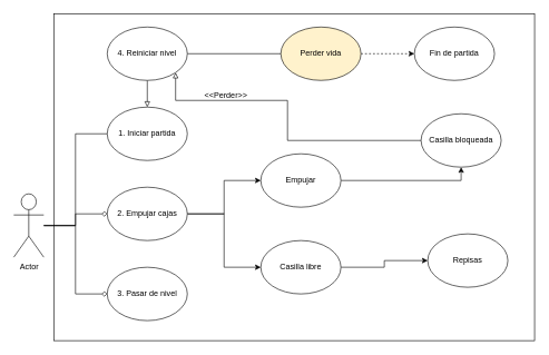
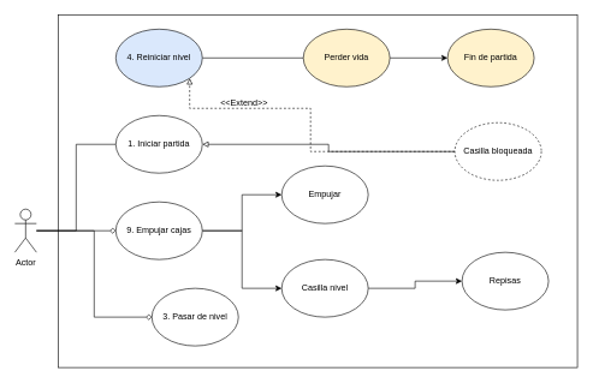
- <mxCell id="14" value="4. Reiniciar nivel" style="ellipse;whiteSpace=wrap;html=1;" parent="1" vertex="1"><mxGeometry x="160" y="40" width="120" height="80" as="geometry" /></mxCell>
+ <mxCell id="14" value="4. Reiniciar nivel" style="ellipse;whiteSpace=wrap;html=1;fillColor=#dae8fc;" parent="1" vertex="1"><mxGeometry x="160" y="40" width="120" height="80" as="geometry" /></mxCell>
- <mxCell id="15" style="edgeStyle=orthogonalEdgeStyle;rounded=0;orthogonalLoop=1;jettySize=auto;html=1;entryX=0;entryY=0.5;entryDx=0;entryDy=0;dashed=1;" parent="1" source="16" target="25" edge="1"><mxGeometry relative="1" as="geometry" /></mxCell>
+ <mxCell id="15" style="edgeStyle=orthogonalEdgeStyle;rounded=0;orthogonalLoop=1;jettySize=auto;html=1;entryX=0;entryY=0.5;entryDx=0;entryDy=0;" parent="1" source="16" target="25" edge="1"><mxGeometry relative="1" as="geometry" /></mxCell>
- <mxCell id="25" value="Fin de partida" style="ellipse;whiteSpace=wrap;html=1;" parent="1" vertex="1"><mxGeometry x="620" y="40" width="120" height="80" as="geometry" /></mxCell>
+ <mxCell id="25" value="Fin de partida" style="ellipse;whiteSpace=wrap;html=1;fillColor=#fff2cc;" parent="1" vertex="1"><mxGeometry x="620" y="40" width="120" height="80" as="geometry" /></mxCell>
- <mxCell id="7" style="edgeStyle=orthogonalEdgeStyle;rounded=0;orthogonalLoop=1;jettySize=auto;html=1;endArrow=none;endFill=0;startArrow=block;startFill=0;" parent="1" source="8" target="14" edge="1"><mxGeometry relative="1" as="geometry" /></mxCell>
+ <mxCell id="7" style="edgeStyle=orthogonalEdgeStyle;rounded=0;orthogonalLoop=1;jettySize=auto;html=1;endArrow=none;endFill=0;startArrow=block;startFill=0;" parent="1" source="8" target="23" edge="1"><mxGeometry relative="1" as="geometry" /></mxCell>
- <mxCell id="24" value="&amp;lt;&amp;lt;Perder&amp;gt;&amp;gt;" style="text;html=1;strokeColor=none;fillColor=none;align=center;verticalAlign=middle;whiteSpace=wrap;rounded=0;" parent="1" vertex="1"><mxGeometry x="308" y="127" width="60" height="30" as="geometry" /></mxCell>
+ <mxCell id="24" value="&amp;lt;&amp;lt;Extend&amp;gt;&amp;gt;" style="text;html=1;strokeColor=none;fillColor=none;align=center;verticalAlign=middle;whiteSpace=wrap;rounded=0;" parent="1" vertex="1"><mxGeometry x="308" y="127" width="60" height="30" as="geometry" /></mxCell>
- <mxCell id="22" style="edgeStyle=orthogonalEdgeStyle;rounded=0;orthogonalLoop=1;jettySize=auto;html=1;dashed=0;endArrow=block;endFill=0;entryX=1;entryY=1;entryDx=0;entryDy=0;" parent="1" source="23" target="14" edge="1"><mxGeometry relative="1" as="geometry"><Array as="points"><mxPoint x="430" y="150" /><mxPoint x="262" y="150" /></Array></mxGeometry></mxCell>
+ <mxCell id="22" style="edgeStyle=orthogonalEdgeStyle;rounded=0;orthogonalLoop=1;jettySize=auto;html=1;dashed=1;endArrow=block;endFill=0;entryX=1;entryY=1;entryDx=0;entryDy=0;" parent="1" source="23" target="14" edge="1"><mxGeometry relative="1" as="geometry"><Array as="points"><mxPoint x="430" y="150" /><mxPoint x="262" y="150" /></Array></mxGeometry></mxCell>
- <mxCell id="23" value="Casilla bloqueada" style="ellipse;whiteSpace=wrap;html=1;" parent="1" vertex="1"><mxGeometry x="630" y="170" width="120" height="80" as="geometry" /></mxCell>
+ <mxCell id="23" value="Casilla bloqueada" style="ellipse;whiteSpace=wrap;html=1;dashed=1;" parent="1" vertex="1"><mxGeometry x="630" y="170" width="120" height="80" as="geometry" /></mxCell>
- <mxCell id="18" style="edgeStyle=orthogonalEdgeStyle;rounded=0;orthogonalLoop=1;jettySize=auto;html=1;entryX=0.5;entryY=1;entryDx=0;entryDy=0;" parent="1" source="19" target="23" edge="1"><mxGeometry relative="1" as="geometry" /></mxCell>
- <mxCell id="11" value="2. Empujar cajas" style="ellipse;whiteSpace=wrap;html=1;" parent="1" vertex="1"><mxGeometry x="160" y="280" width="120" height="80" as="geometry" /></mxCell>
+ <mxCell id="11" value="9. Empujar cajas" style="ellipse;whiteSpace=wrap;html=1;" parent="1" vertex="1"><mxGeometry x="160" y="280" width="120" height="80" as="geometry" /></mxCell>
- <mxCell id="6" value="Actor" style="shape=umlActor;verticalLabelPosition=bottom;verticalAlign=top;html=1;outlineConnect=0;" parent="1" vertex="1"><mxGeometry x="20" y="290" width="45" height="95" as="geometry" /></mxCell>
+ <mxCell id="6" value="Actor" style="shape=umlActor;verticalLabelPosition=bottom;verticalAlign=top;html=1;outlineConnect=0;" parent="1" vertex="1"><mxGeometry x="20" y="290" width="30" height="60" as="geometry" /></mxCell>
- <mxCell id="21" value="Casilla libre" style="ellipse;whiteSpace=wrap;html=1;" parent="1" vertex="1"><mxGeometry x="390" y="360" width="120" height="80" as="geometry" /></mxCell>
+ <mxCell id="21" value="Casilla nivel" style="ellipse;whiteSpace=wrap;html=1;" parent="1" vertex="1"><mxGeometry x="390" y="360" width="120" height="80" as="geometry" /></mxCell>
- <mxCell id="12" value="3. Pasar de nivel" style="ellipse;whiteSpace=wrap;html=1;" parent="1" vertex="1"><mxGeometry x="160" y="400" width="120" height="80" as="geometry" /></mxCell>
+ <mxCell id="12" value="3. Pasar de nivel" style="ellipse;whiteSpace=wrap;html=1;" parent="1" vertex="1"><mxGeometry x="210" y="400" width="120" height="80" as="geometry" /></mxCell>
